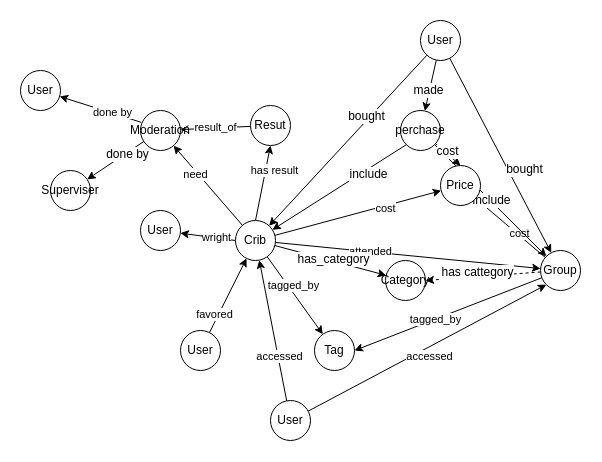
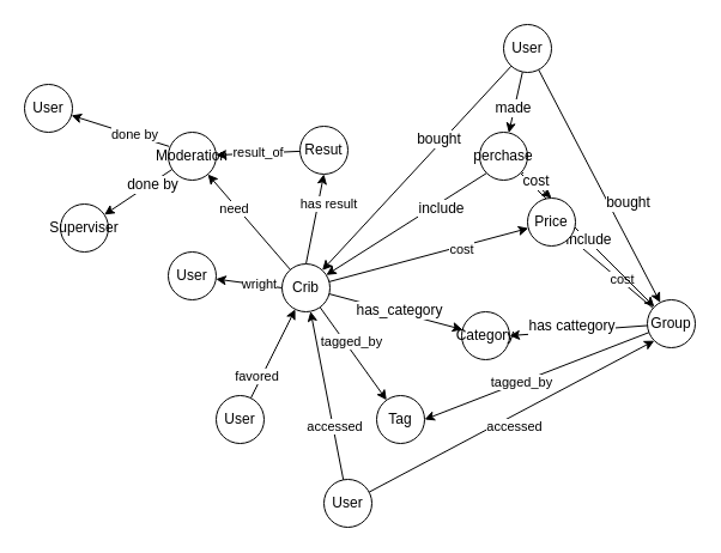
- <mxCell id="6" value="&lt;span style=&quot;color: rgb(0 , 0 , 0) ; font-family: &amp;#34;helvetica&amp;#34; ; font-size: 11px ; font-style: normal ; font-weight: 400 ; letter-spacing: normal ; text-align: center ; text-indent: 0px ; text-transform: none ; word-spacing: 0px ; background-color: rgb(255 , 255 , 255) ; display: inline ; float: none&quot;&gt;result_of&lt;/span&gt;" style="edgeStyle=none;rounded=0;orthogonalLoop=1;jettySize=auto;html=1;endArrow=open;" edge="1" parent="1" source="25" target="39"><mxGeometry relative="1" as="geometry" /></mxCell>
+ <mxCell id="6" value="&lt;span style=&quot;color: rgb(0 , 0 , 0) ; font-family: &amp;#34;helvetica&amp;#34; ; font-size: 11px ; font-style: normal ; font-weight: 400 ; letter-spacing: normal ; text-align: center ; text-indent: 0px ; text-transform: none ; word-spacing: 0px ; background-color: rgb(255 , 255 , 255) ; display: inline ; float: none&quot;&gt;result_of&lt;/span&gt;" style="edgeStyle=none;rounded=0;orthogonalLoop=1;jettySize=auto;html=1;" edge="1" parent="1" source="25" target="39"><mxGeometry relative="1" as="geometry" /></mxCell>
- <mxCell id="4" value="" style="edgeStyle=none;rounded=0;orthogonalLoop=1;jettySize=auto;html=1;" edge="1" parent="1" source="17" target="34"><mxGeometry relative="1" as="geometry" /></mxCell>
- <mxCell id="5" value="attended" style="edgeLabel;html=1;align=center;verticalAlign=middle;resizable=0;points=[];" vertex="1" connectable="0" parent="4"><mxGeometry x="-0.368" y="1" relative="1" as="geometry"><mxPoint x="11" y="1" as="offset" /></mxGeometry></mxCell>
- <mxCell id="32" style="edgeStyle=none;rounded=0;orthogonalLoop=1;jettySize=auto;html=1;entryX=1;entryY=0.5;entryDx=0;entryDy=0;fontSize=12;dashed=1;" edge="1" parent="1" source="34" target="57"><mxGeometry relative="1" as="geometry" /></mxCell>
+ <mxCell id="32" style="edgeStyle=none;rounded=0;orthogonalLoop=1;jettySize=auto;html=1;entryX=1;entryY=0.5;entryDx=0;entryDy=0;fontSize=12;" edge="1" parent="1" source="34" target="57"><mxGeometry relative="1" as="geometry" /></mxCell>
